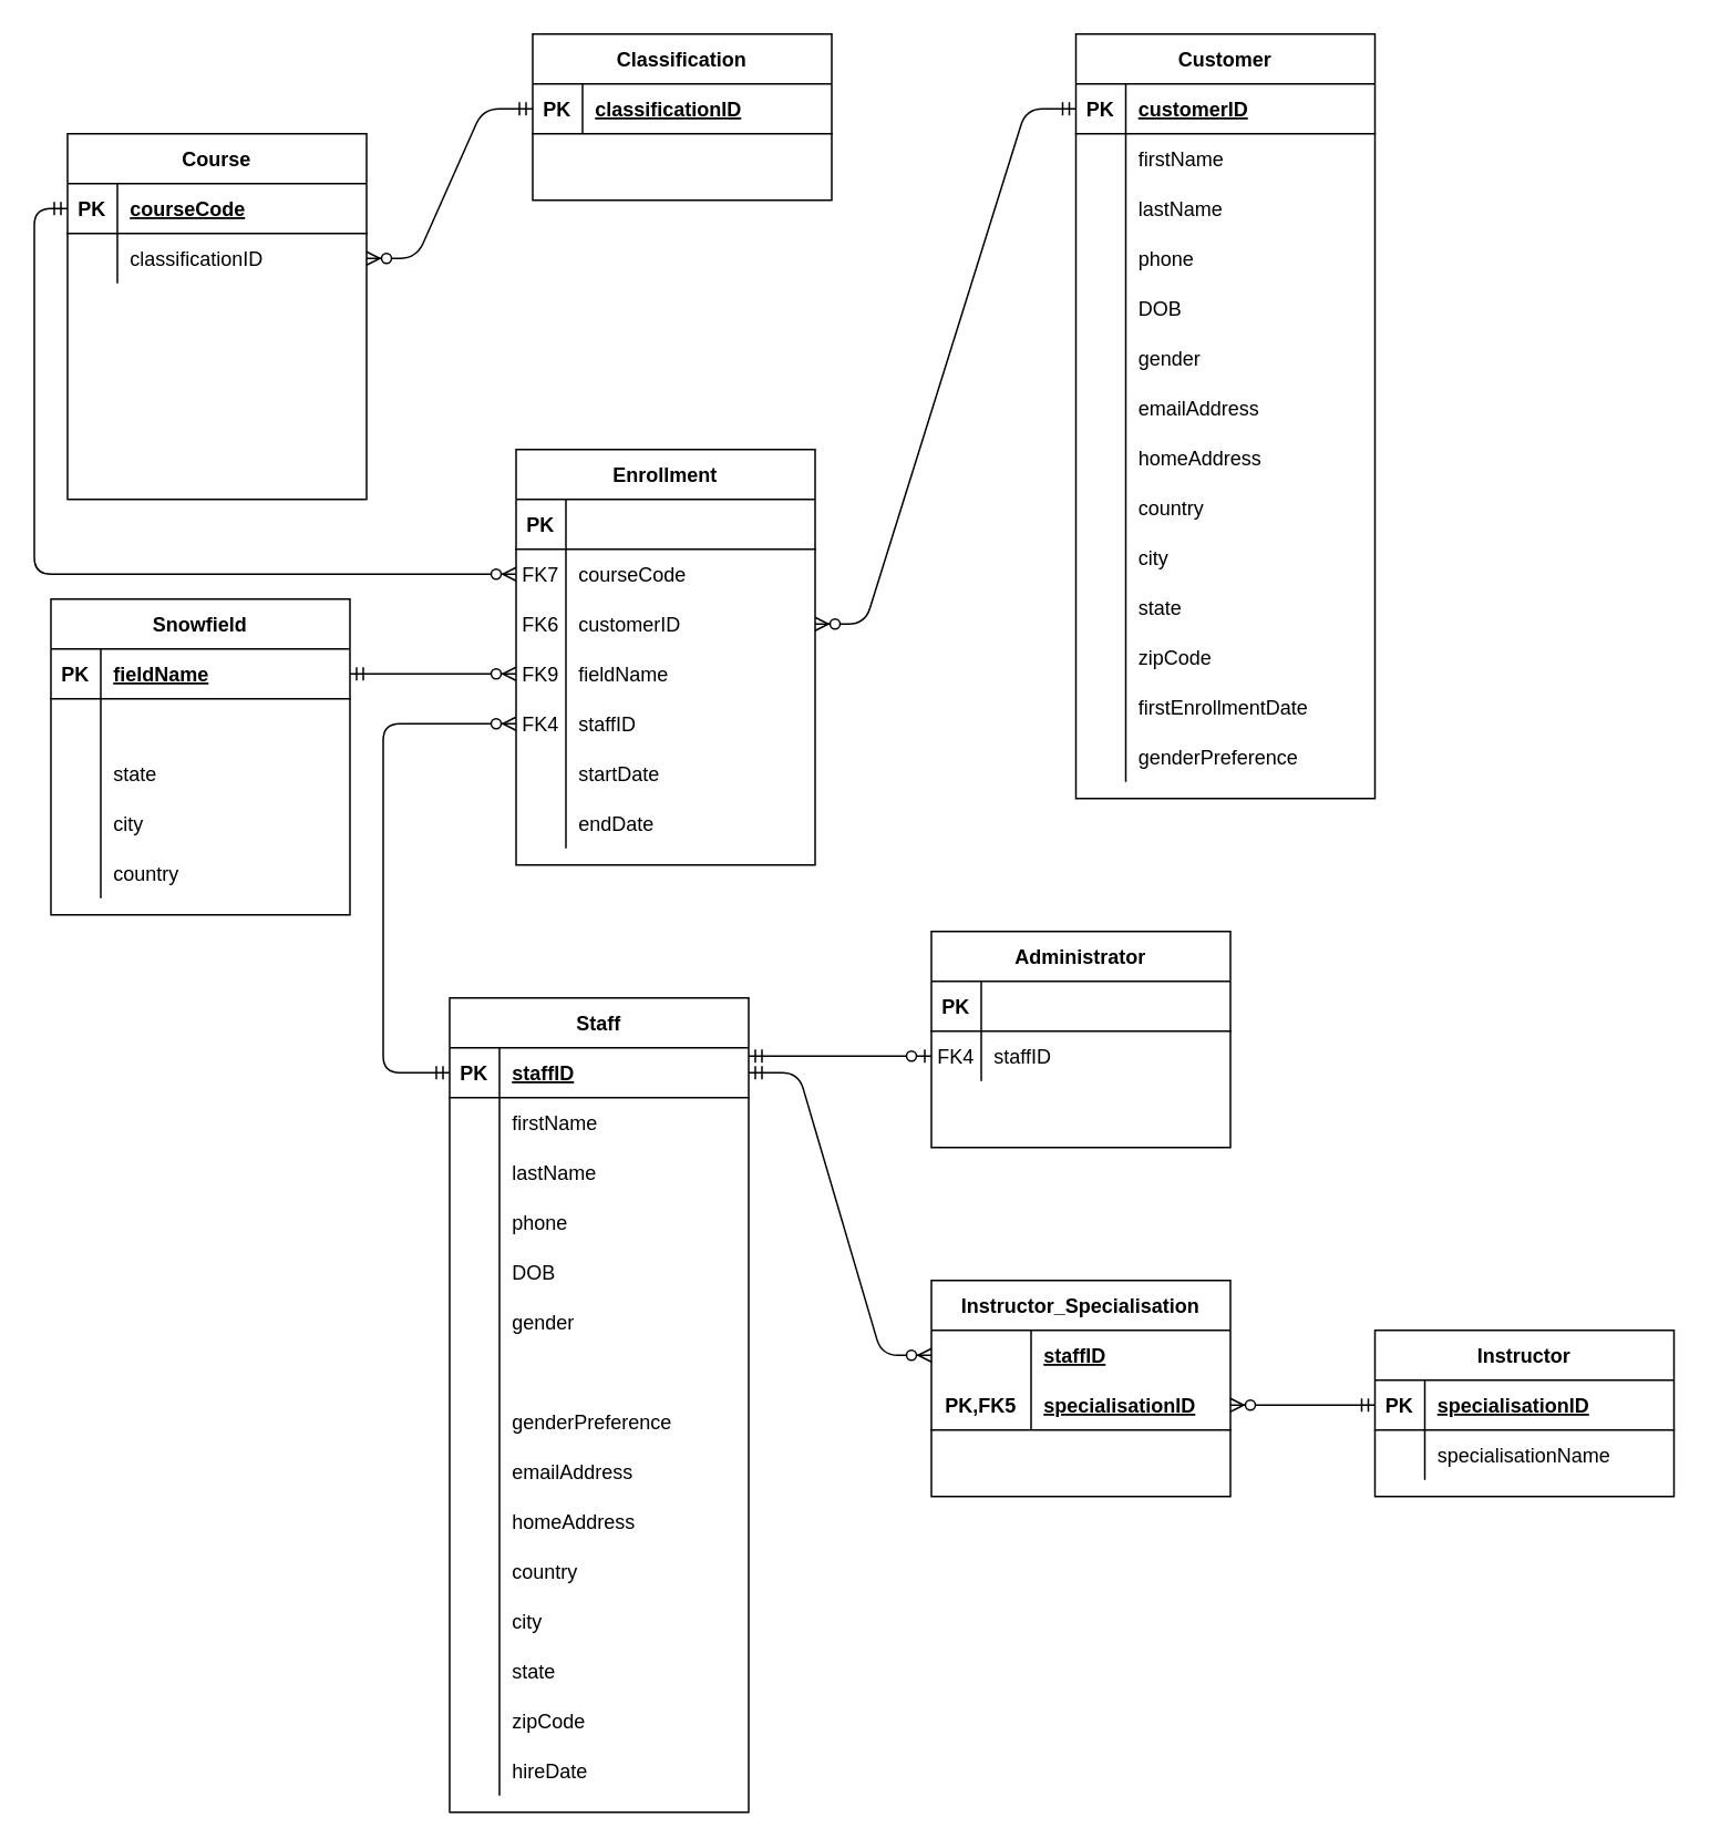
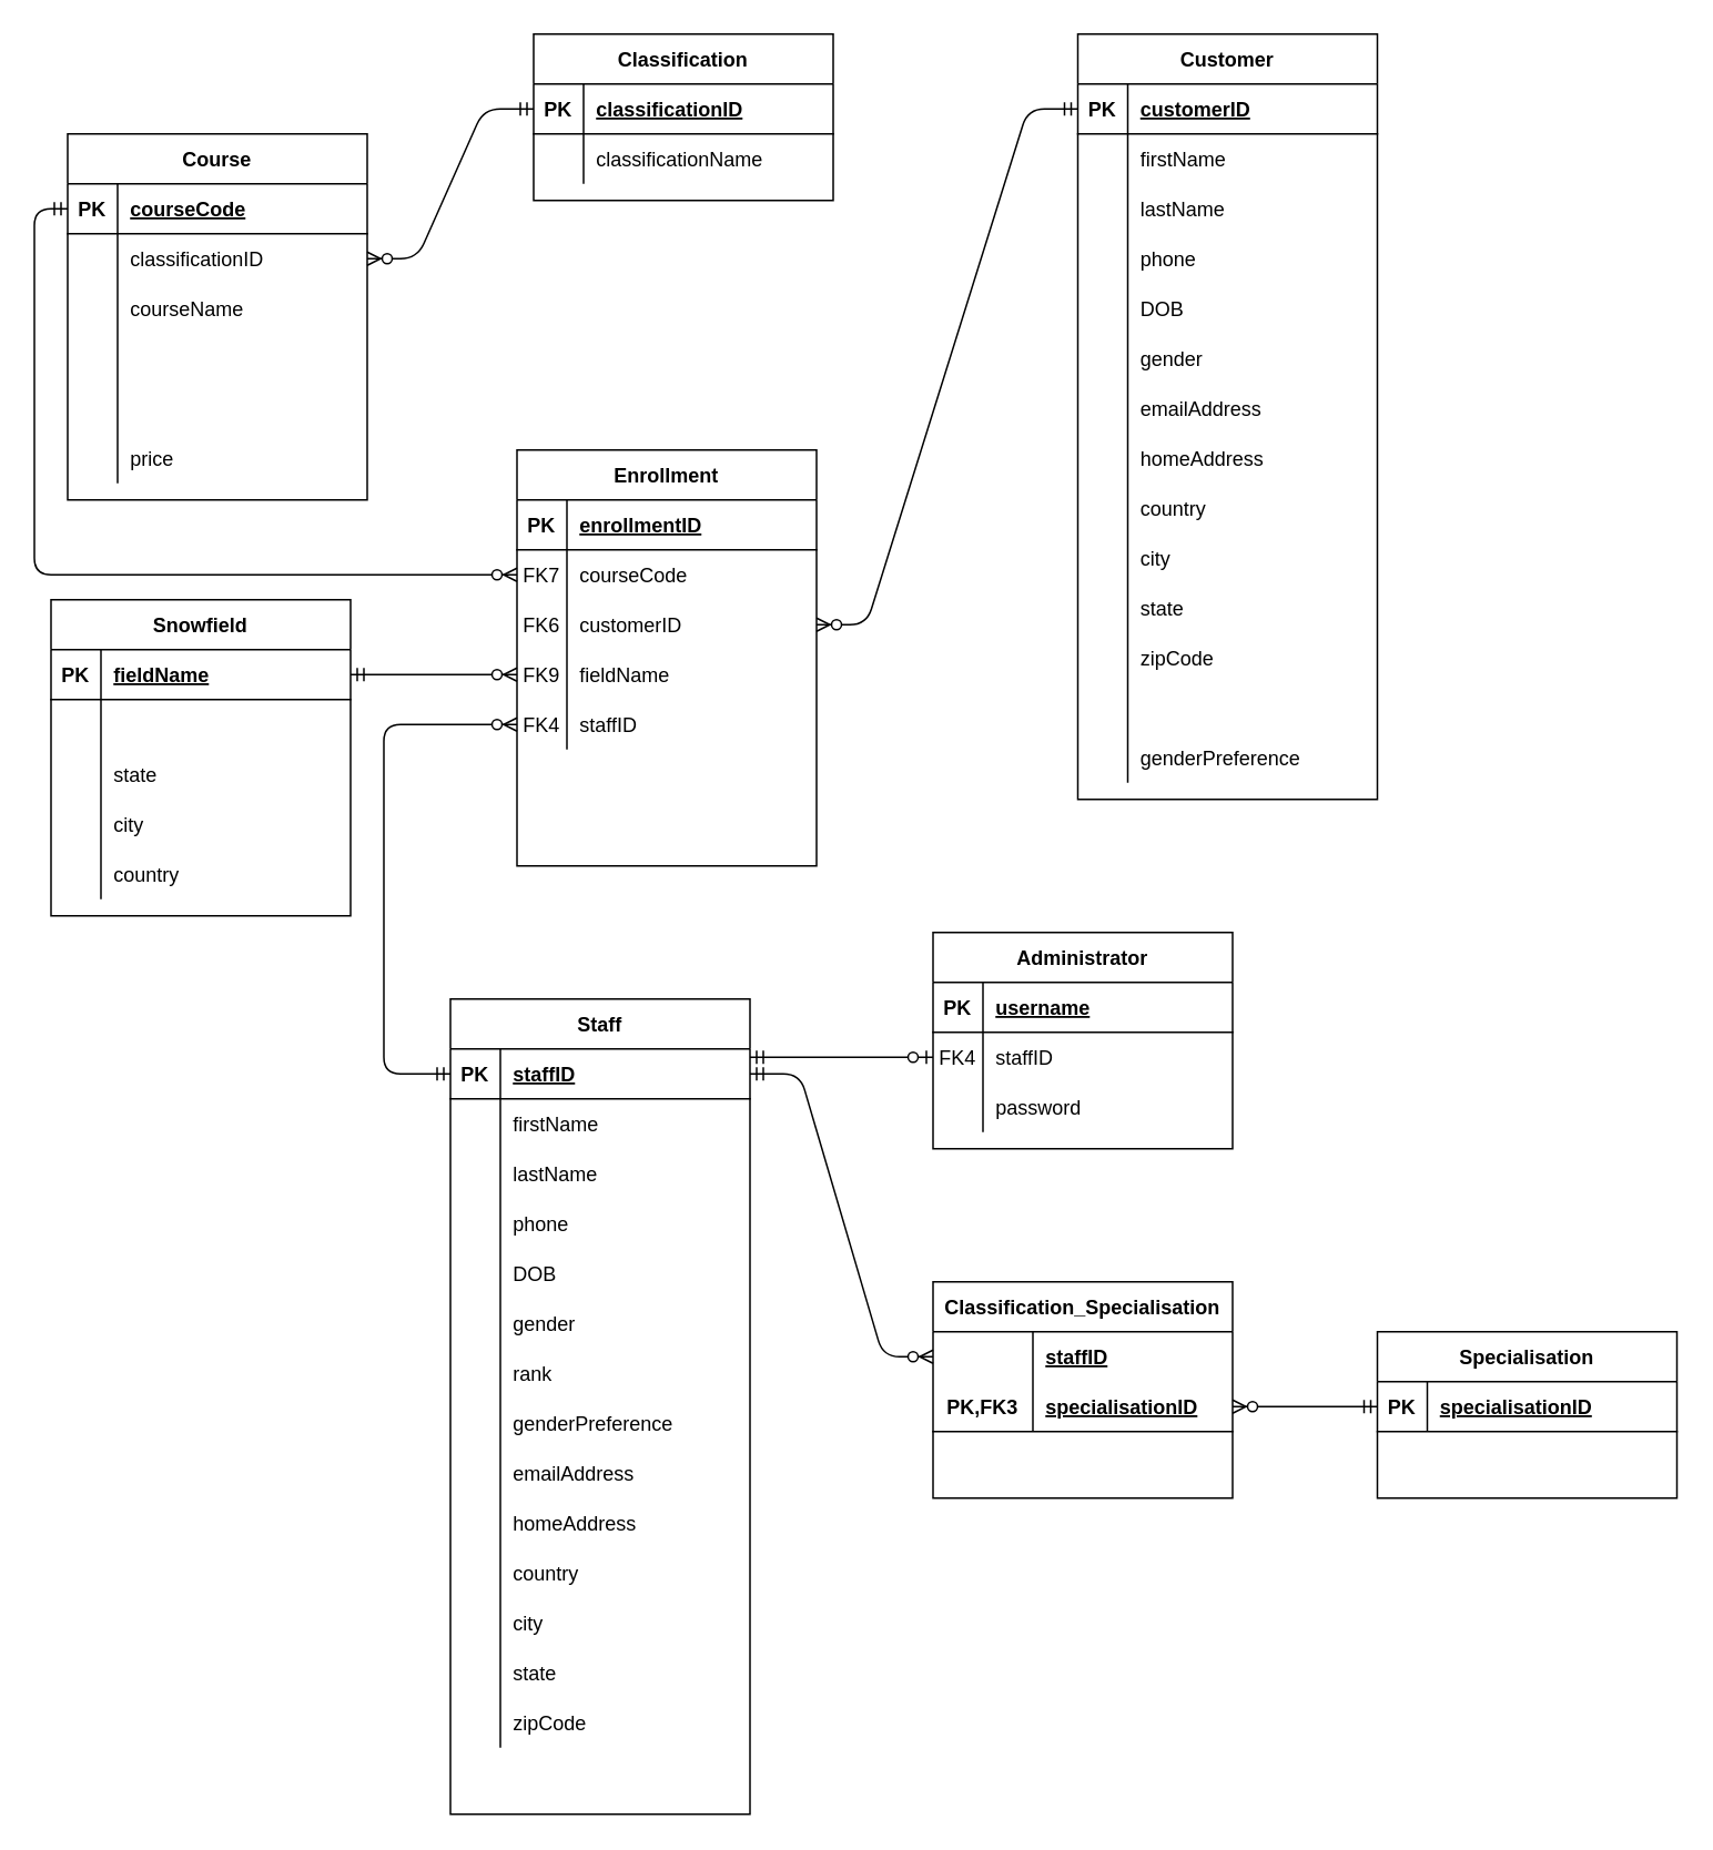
+ <mxCell id="68" value="classificationName" style="shape=partialRectangle;connectable=0;fillColor=none;top=0;left=0;bottom=0;right=0;align=left;spacingLeft=6;overflow=hidden;" vertex="1" parent="66"><mxGeometry x="30" width="150" height="30" as="geometry" /></mxCell>
+ <mxCell id="54" value="courseName" style="shape=partialRectangle;connectable=0;fillColor=none;top=0;left=0;bottom=0;right=0;align=left;spacingLeft=6;overflow=hidden;" vertex="1" parent="52"><mxGeometry x="30" width="150" height="30" as="geometry" /></mxCell>
+ <mxCell id="61" value="price" style="shape=partialRectangle;connectable=0;fillColor=none;top=0;left=0;bottom=0;right=0;align=left;spacingLeft=6;overflow=hidden;" vertex="1" parent="59"><mxGeometry x="30" width="150" height="30" as="geometry" /></mxCell>
+ <mxCell id="76" value="enrollmentID" style="shape=partialRectangle;connectable=0;fillColor=none;top=0;left=0;bottom=0;right=0;align=left;spacingLeft=6;fontStyle=5;overflow=hidden;" vertex="1" parent="74"><mxGeometry x="30" width="150" height="30" as="geometry" /></mxCell>
- <mxCell id="41" value="firstEnrollmentDate" style="shape=partialRectangle;connectable=0;fillColor=none;top=0;left=0;bottom=0;right=0;align=left;spacingLeft=6;overflow=hidden;" vertex="1" parent="39"><mxGeometry x="30" width="150" height="30" as="geometry" /></mxCell>
- <mxCell id="91" value="startDate" style="shape=partialRectangle;connectable=0;fillColor=none;top=0;left=0;bottom=0;right=0;align=left;spacingLeft=6;overflow=hidden;" vertex="1" parent="89"><mxGeometry x="30" width="150" height="30" as="geometry" /></mxCell>
- <mxCell id="94" value="endDate" style="shape=partialRectangle;connectable=0;fillColor=none;top=0;left=0;bottom=0;right=0;align=left;spacingLeft=6;overflow=hidden;" vertex="1" parent="92"><mxGeometry x="30" width="150" height="30" as="geometry" /></mxCell>
+ <mxCell id="160" value="username" style="shape=partialRectangle;connectable=0;fillColor=none;top=0;left=0;bottom=0;right=0;align=left;spacingLeft=6;fontStyle=5;overflow=hidden;" vertex="1" parent="158"><mxGeometry x="30" width="150" height="30" as="geometry" /></mxCell>
+ <mxCell id="166" value="password" style="shape=partialRectangle;connectable=0;fillColor=none;top=0;left=0;bottom=0;right=0;align=left;spacingLeft=6;overflow=hidden;" vertex="1" parent="164"><mxGeometry x="30" width="150" height="30" as="geometry" /></mxCell>
- <mxCell id="168" value="Instructor_Specialisation" style="shape=table;startSize=30;container=1;collapsible=1;childLayout=tableLayout;fixedRows=1;rowLines=0;fontStyle=1;align=center;resizeLast=1;" vertex="1" parent="1"><mxGeometry x="560" y="770" width="180" height="130" as="geometry" /></mxCell>
+ <mxCell id="168" value="Classification_Specialisation" style="shape=table;startSize=30;container=1;collapsible=1;childLayout=tableLayout;fixedRows=1;rowLines=0;fontStyle=1;align=center;resizeLast=1;" vertex="1" parent="1"><mxGeometry x="560" y="770" width="180" height="130" as="geometry" /></mxCell>
- <mxCell id="178" value="Instructor" style="shape=table;startSize=30;container=1;collapsible=1;childLayout=tableLayout;fixedRows=1;rowLines=0;fontStyle=1;align=center;resizeLast=1;" vertex="1" parent="1"><mxGeometry x="827" y="800" width="180" height="100" as="geometry" /></mxCell>
+ <mxCell id="178" value="Specialisation" style="shape=table;startSize=30;container=1;collapsible=1;childLayout=tableLayout;fixedRows=1;rowLines=0;fontStyle=1;align=center;resizeLast=1;" vertex="1" parent="1"><mxGeometry x="827" y="800" width="180" height="100" as="geometry" /></mxCell>
+ <mxCell id="131" value="rank" style="shape=partialRectangle;connectable=0;fillColor=none;top=0;left=0;bottom=0;right=0;align=left;spacingLeft=6;overflow=hidden;" vertex="1" parent="129"><mxGeometry x="30" width="150" height="30" as="geometry" /></mxCell>
- <mxCell id="172" value="PK,FK5" style="shape=partialRectangle;connectable=0;fillColor=none;top=0;left=0;bottom=0;right=0;fontStyle=1;overflow=hidden;" vertex="1" parent="171"><mxGeometry width="60" height="30" as="geometry" /></mxCell>
+ <mxCell id="172" value="PK,FK3" style="shape=partialRectangle;connectable=0;fillColor=none;top=0;left=0;bottom=0;right=0;fontStyle=1;overflow=hidden;" vertex="1" parent="171"><mxGeometry width="60" height="30" as="geometry" /></mxCell>
- <mxCell id="184" value="specialisationName" style="shape=partialRectangle;connectable=0;fillColor=none;top=0;left=0;bottom=0;right=0;align=left;spacingLeft=6;overflow=hidden;" vertex="1" parent="182"><mxGeometry x="30" width="150" height="30" as="geometry" /></mxCell>
- <mxCell id="155" value="hireDate" style="shape=partialRectangle;connectable=0;fillColor=none;top=0;left=0;bottom=0;right=0;align=left;spacingLeft=6;overflow=hidden;" vertex="1" parent="153"><mxGeometry x="30" width="150" height="30" as="geometry" /></mxCell>
